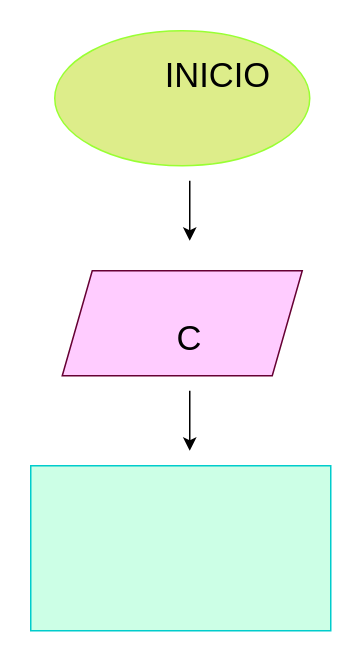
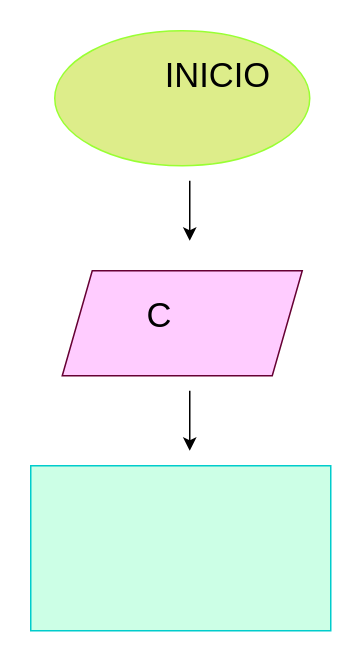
- <mxCell id="7" value="&lt;font style=&quot;font-size: 23px;&quot; color=&quot;#000000&quot;&gt;C&lt;/font&gt;" style="text;strokeColor=none;align=center;fillColor=none;html=1;verticalAlign=middle;whiteSpace=wrap;rounded=0;" vertex="1" parent="1"><mxGeometry x="96" y="210" width="60" height="30" as="geometry" /></mxCell>
+ <mxCell id="7" value="&lt;font style=&quot;font-size: 23px;&quot; color=&quot;#000000&quot;&gt;C&lt;/font&gt;" style="text;strokeColor=none;align=center;fillColor=none;html=1;verticalAlign=middle;whiteSpace=wrap;rounded=0;" vertex="1" parent="1"><mxGeometry x="76" y="195" width="60" height="30" as="geometry" /></mxCell>
